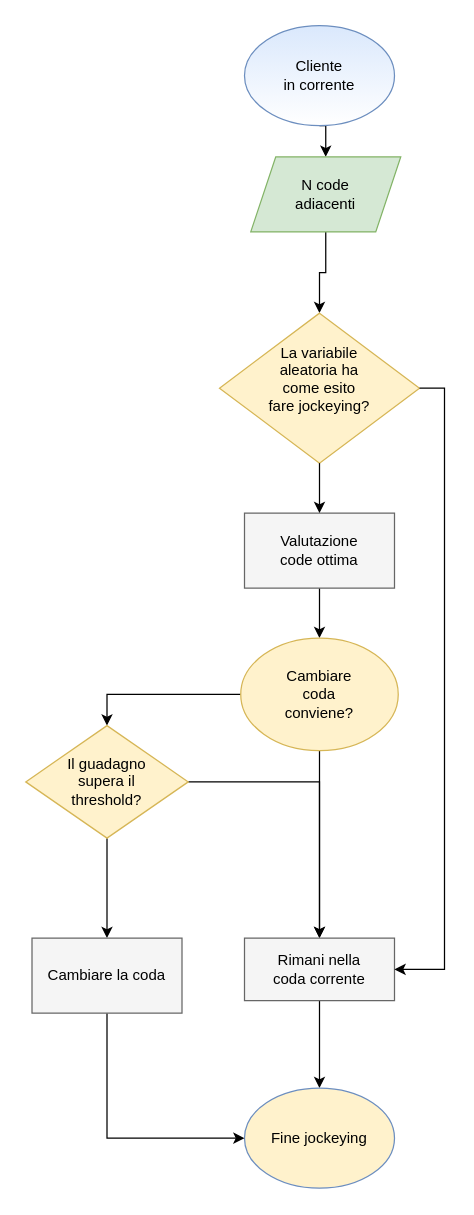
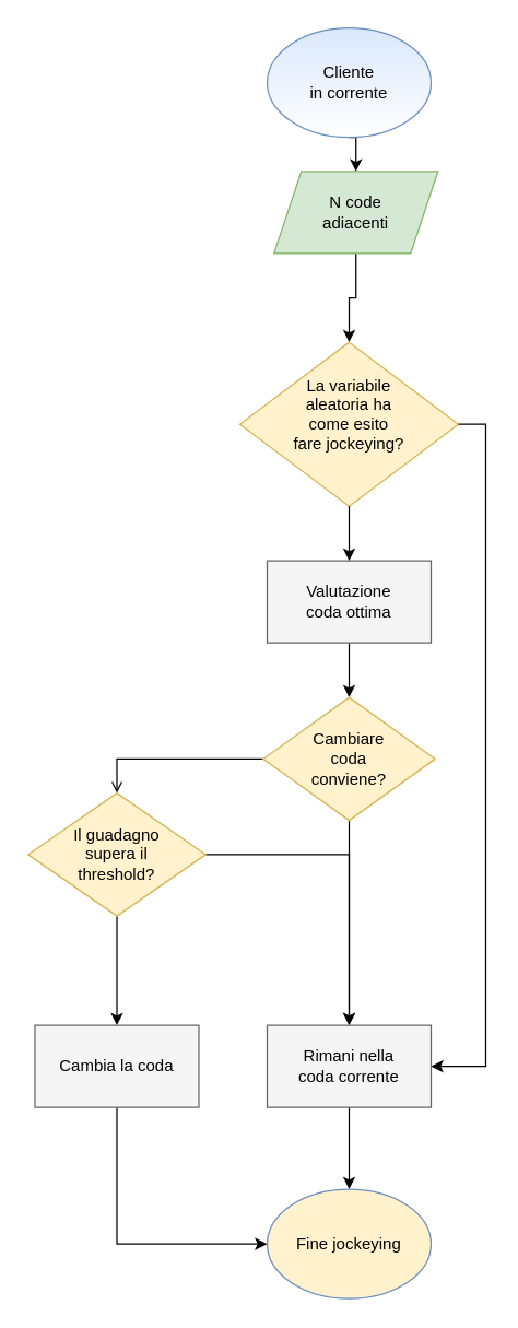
- <mxCell id="7" value="Valutazione&lt;br&gt;code ottima" style="rounded=0;whiteSpace=wrap;html=1;fillColor=#f5f5f5;strokeColor=#666666;fontColor=#000000;" parent="1" vertex="1"><mxGeometry x="195" y="410" width="120" height="60" as="geometry" /></mxCell>
+ <mxCell id="7" value="Valutazione&lt;br&gt;coda ottima" style="rounded=0;whiteSpace=wrap;html=1;fillColor=#f5f5f5;strokeColor=#666666;fontColor=#000000;" parent="1" vertex="1"><mxGeometry x="195" y="410" width="120" height="60" as="geometry" /></mxCell>
- <mxCell id="10" value="Cambiare&lt;br&gt;coda&lt;br&gt;conviene?" style="ellipse;whiteSpace=wrap;html=1;fillColor=#fff2cc;strokeColor=#d6b656;fontColor=#000000;" parent="1" vertex="1"><mxGeometry x="192" y="510" width="126" height="90" as="geometry" /></mxCell>
+ <mxCell id="10" value="Cambiare&lt;br&gt;coda&lt;br&gt;conviene?" style="rhombus;whiteSpace=wrap;html=1;fillColor=#fff2cc;strokeColor=#d6b656;fontColor=#000000;" parent="1" vertex="1"><mxGeometry x="192" y="510" width="126" height="90" as="geometry" /></mxCell>
- <mxCell id="8" value="Si" style="edgeStyle=orthogonalEdgeStyle;rounded=0;orthogonalLoop=1;jettySize=auto;html=1;exitX=0;exitY=0.5;exitDx=0;exitDy=0;entryX=0.5;entryY=0;entryDx=0;entryDy=0;fontColor=#FFFFFF;" parent="1" source="10" target="13" edge="1"><mxGeometry x="-0.769" y="-15" relative="1" as="geometry"><mxPoint as="offset" /></mxGeometry></mxCell>
+ <mxCell id="8" value="Si" style="edgeStyle=orthogonalEdgeStyle;rounded=0;orthogonalLoop=1;jettySize=auto;html=1;exitX=0;exitY=0.5;exitDx=0;exitDy=0;entryX=0.5;entryY=0;entryDx=0;entryDy=0;fontColor=#FFFFFF;endArrow=open;" parent="1" source="10" target="13" edge="1"><mxGeometry x="-0.769" y="-15" relative="1" as="geometry"><mxPoint as="offset" /></mxGeometry></mxCell>
- <mxCell id="15" value="Rimani nella&lt;br&gt;coda corrente" style="rounded=0;whiteSpace=wrap;html=1;fillColor=#f5f5f5;strokeColor=#666666;fontColor=#000000;" parent="1" vertex="1"><mxGeometry x="195" y="750" width="120" height="50" as="geometry" /></mxCell>
+ <mxCell id="15" value="Rimani nella&lt;br&gt;coda corrente" style="rounded=0;whiteSpace=wrap;html=1;fillColor=#f5f5f5;strokeColor=#666666;fontColor=#000000;" parent="1" vertex="1"><mxGeometry x="195" y="750" width="120" height="60" as="geometry" /></mxCell>
- <mxCell id="18" value="Cambiare la coda" style="rounded=0;whiteSpace=wrap;html=1;fillColor=#f5f5f5;strokeColor=#666666;fontColor=#000000;" parent="1" vertex="1"><mxGeometry x="25" y="750" width="120" height="60" as="geometry" /></mxCell>
+ <mxCell id="18" value="Cambia la coda" style="rounded=0;whiteSpace=wrap;html=1;fillColor=#f5f5f5;strokeColor=#666666;fontColor=#000000;" parent="1" vertex="1"><mxGeometry x="25" y="750" width="120" height="60" as="geometry" /></mxCell>
